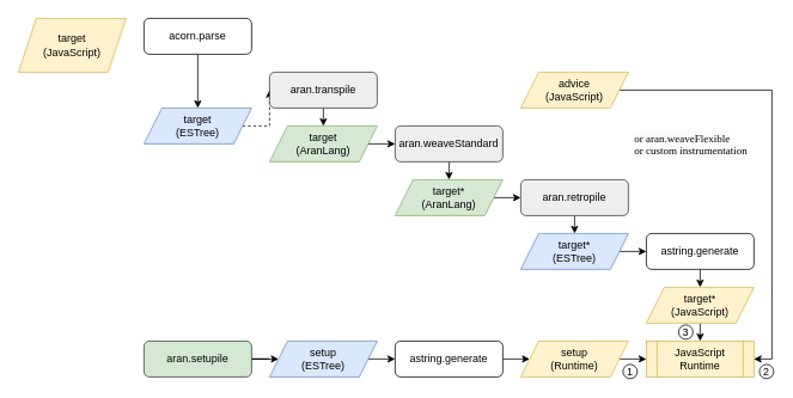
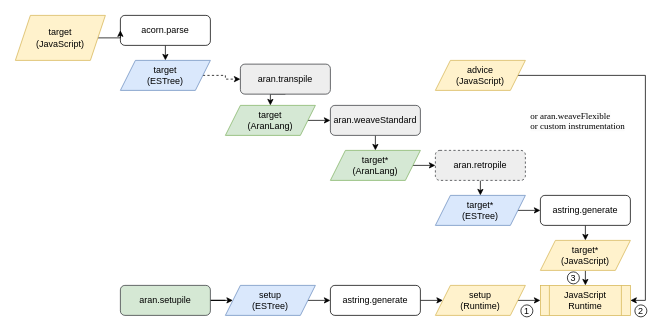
+ <mxCell id="4" style="edgeStyle=orthogonalEdgeStyle;rounded=0;orthogonalLoop=1;jettySize=auto;html=1;exitX=1;exitY=0.5;exitDx=0;exitDy=0;entryX=0;entryY=0.5;entryDx=0;entryDy=0;" edge="1" parent="1" source="5" target="3"><mxGeometry relative="1" as="geometry" /></mxCell>
- <mxCell id="11" value="aran.transpile" style="rounded=1;whiteSpace=wrap;html=1;fillColor=#eeeeee;strokeColor=#36393d;" vertex="1" parent="1"><mxGeometry x="300" y="80" width="120" height="40" as="geometry" /></mxCell>
+ <mxCell id="11" value="aran.transpile" style="rounded=1;whiteSpace=wrap;html=1;fillColor=#eeeeee;strokeColor=#36393d;" vertex="1" parent="1"><mxGeometry x="320" y="85" width="120" height="40" as="geometry" /></mxCell>
- <mxCell id="9" value="&lt;div&gt;target&lt;br&gt;&lt;/div&gt;(ESTree)" style="shape=parallelogram;perimeter=parallelogramPerimeter;whiteSpace=wrap;html=1;fixedSize=1;fillColor=#dae8fc;strokeColor=#6c8ebf;" vertex="1" parent="1"><mxGeometry x="160" y="120" width="120" height="40" as="geometry" /></mxCell>
+ <mxCell id="9" value="&lt;div&gt;target&lt;br&gt;&lt;/div&gt;(ESTree)" style="shape=parallelogram;perimeter=parallelogramPerimeter;whiteSpace=wrap;html=1;fixedSize=1;fillColor=#dae8fc;strokeColor=#6c8ebf;" vertex="1" parent="1"><mxGeometry x="160" y="80" width="120" height="40" as="geometry" /></mxCell>
- <mxCell id="17" value="aran.retropile" style="rounded=1;whiteSpace=wrap;html=1;fillColor=#eeeeee;strokeColor=#36393d;" vertex="1" parent="1"><mxGeometry x="580" y="200" width="120" height="40" as="geometry" /></mxCell>
+ <mxCell id="17" value="aran.retropile" style="rounded=1;whiteSpace=wrap;html=1;fillColor=#eeeeee;strokeColor=#36393d;dashed=1;" vertex="1" parent="1"><mxGeometry x="580" y="200" width="120" height="40" as="geometry" /></mxCell>
